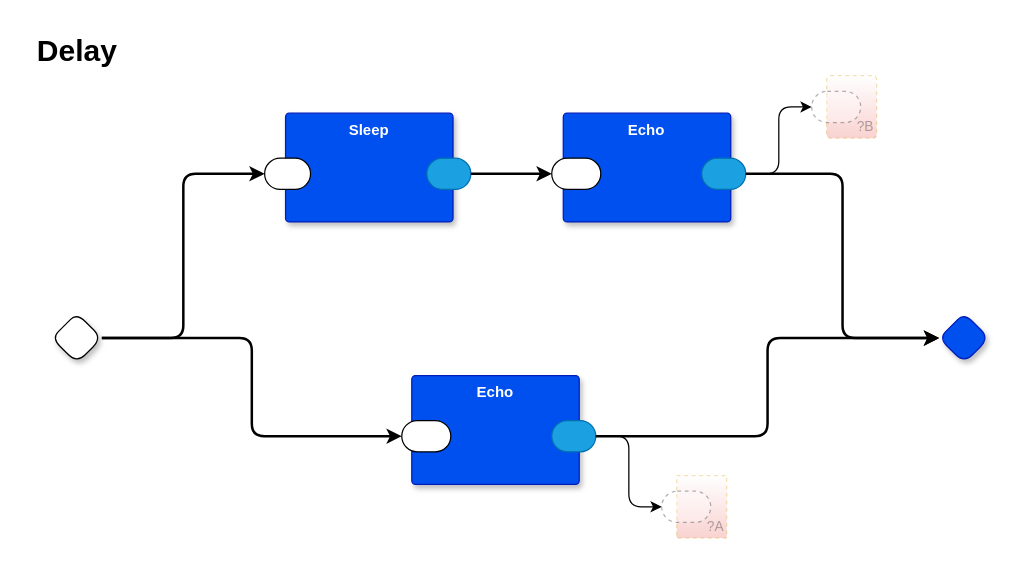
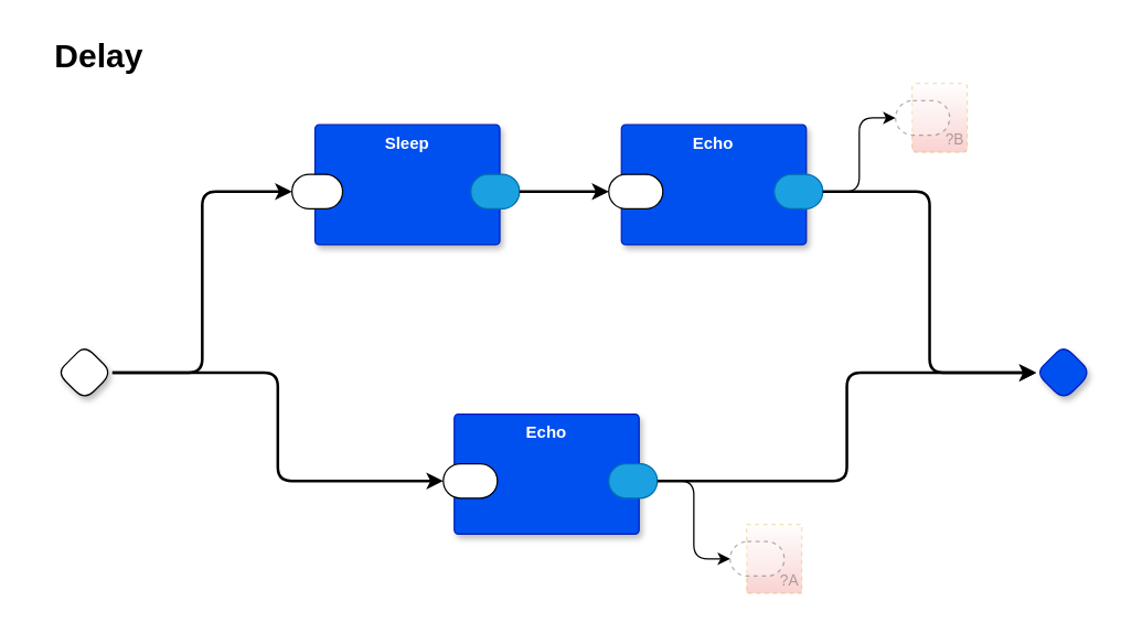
- <mxCell id="18" value="&lt;b&gt;&lt;font style=&quot;font-size: 24px;&quot;&gt;Delay&lt;/font&gt;&lt;/b&gt;" style="text;html=1;align=center;verticalAlign=middle;resizable=0;points=[];autosize=1;strokeColor=none;fillColor=none;" parent="1" vertex="1"><mxGeometry x="20" y="20" width="82" height="41" as="geometry" /></mxCell>
+ <mxCell id="18" value="&lt;b&gt;&lt;font style=&quot;font-size: 24px;&quot;&gt;Delay&lt;/font&gt;&lt;/b&gt;" style="text;html=1;align=center;verticalAlign=middle;resizable=0;points=[];autosize=1;strokeColor=none;fillColor=none;" parent="1" vertex="1"><mxGeometry x="30" y="20" width="82" height="41" as="geometry" /></mxCell>
